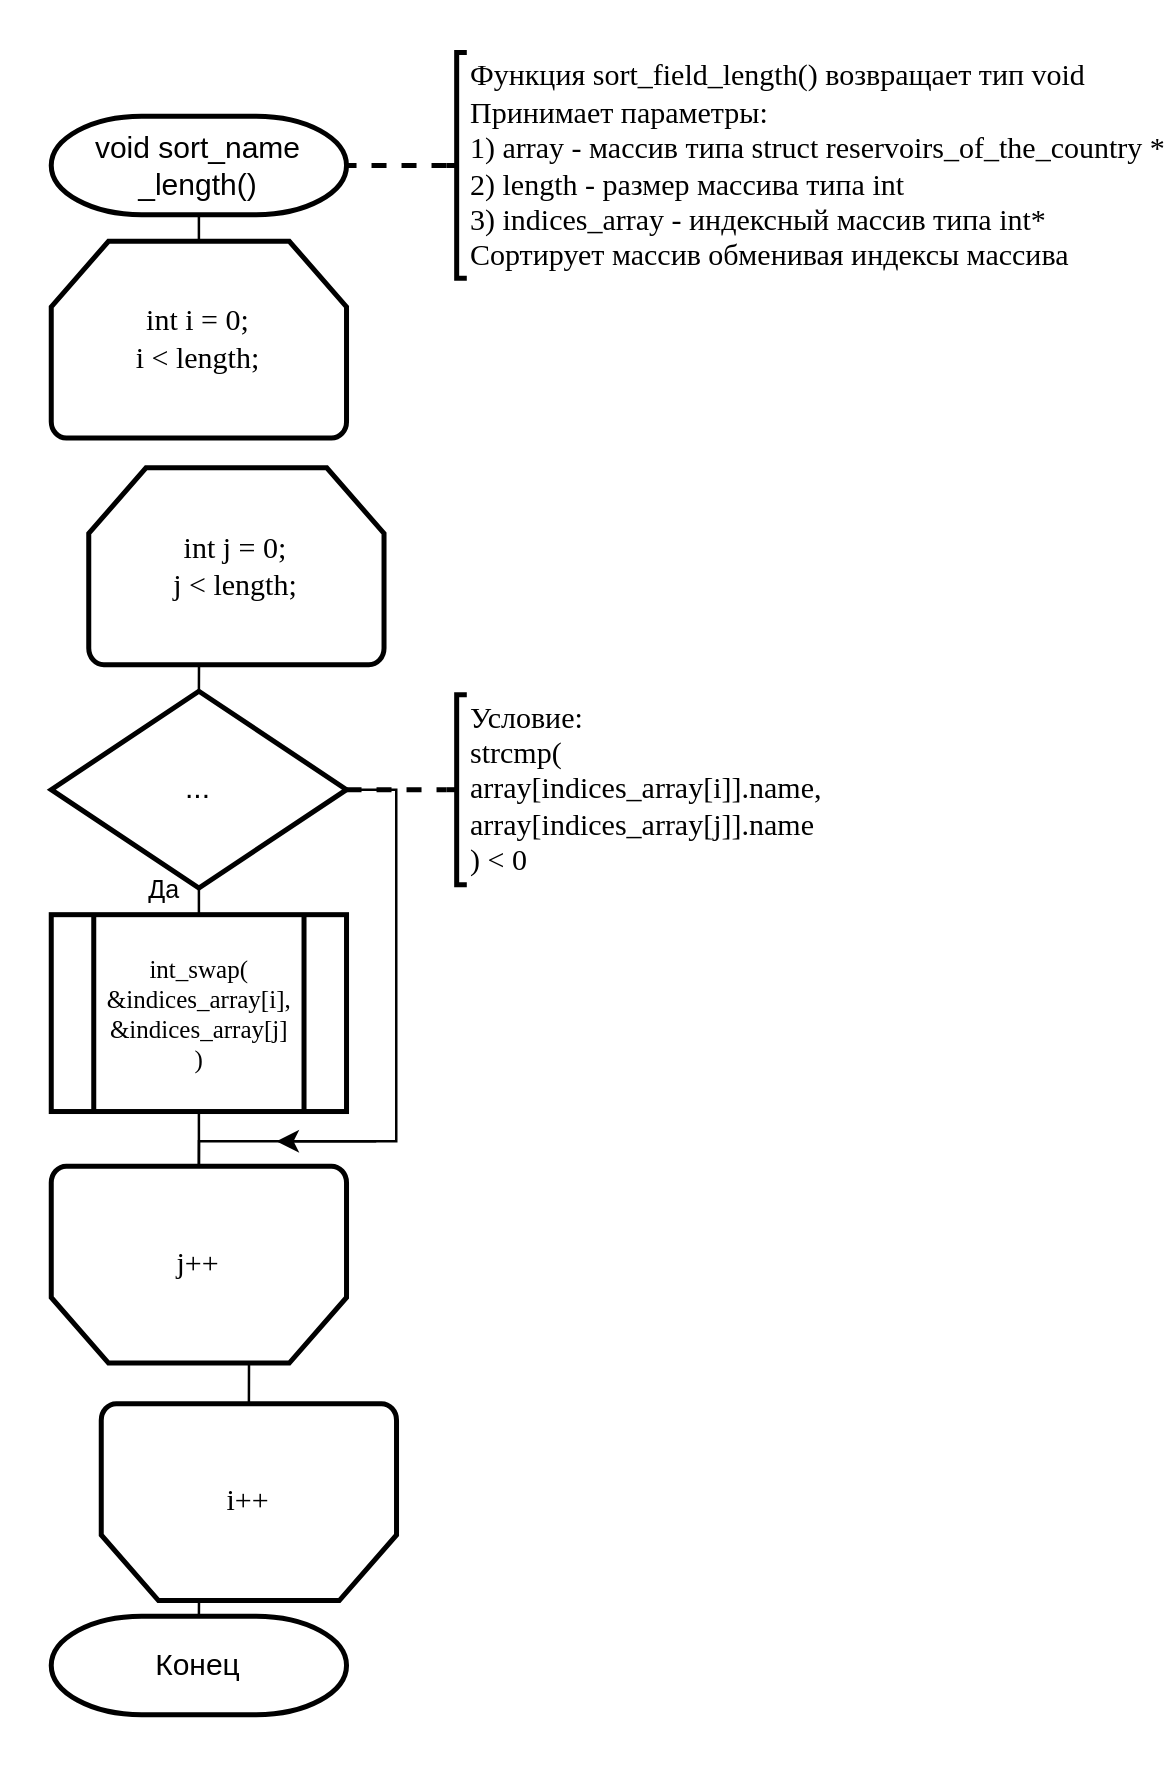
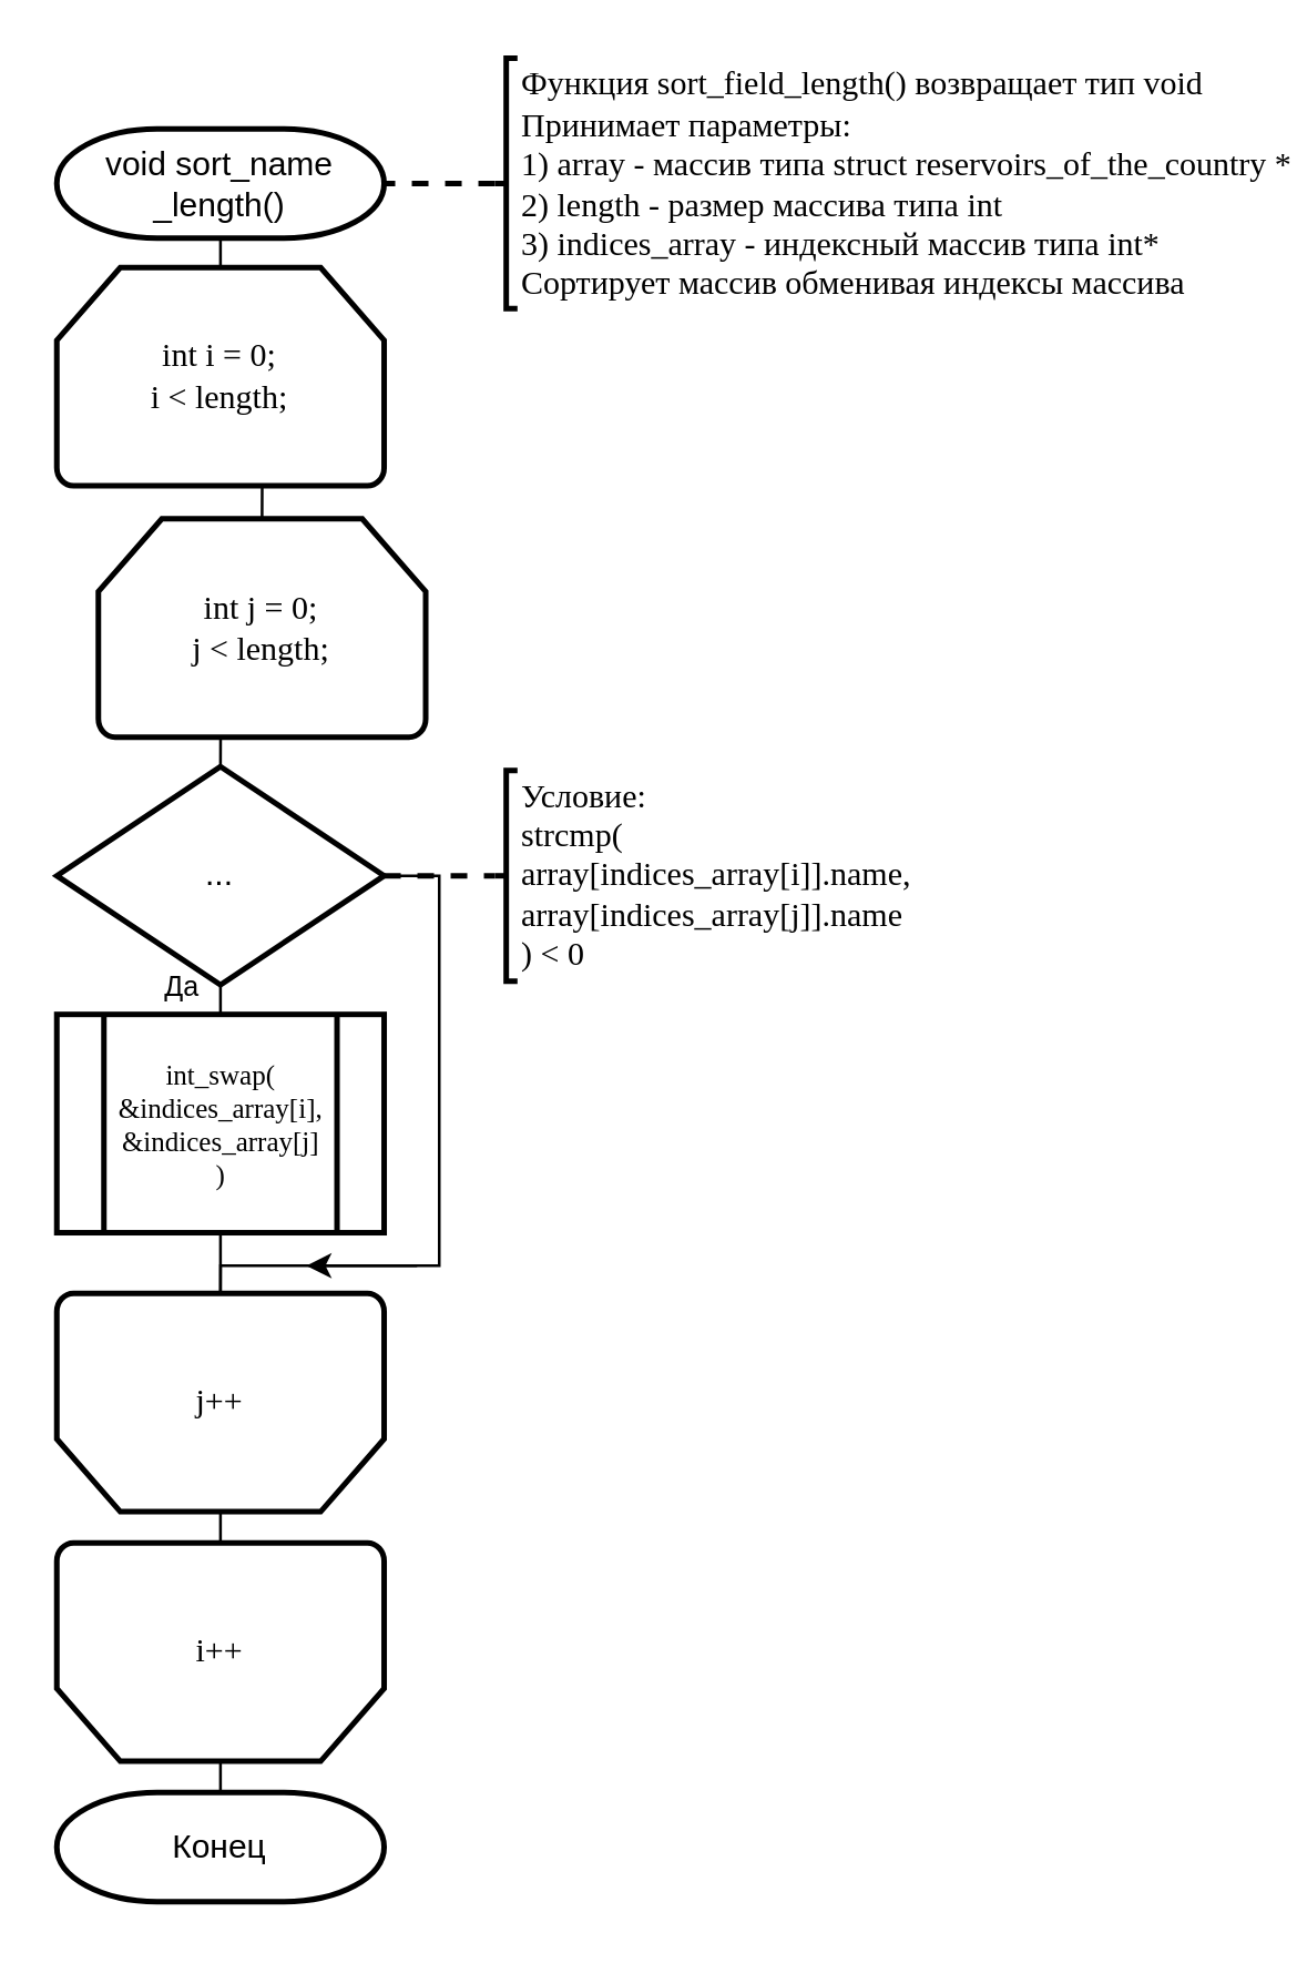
+ <mxCell id="4" style="edgeStyle=orthogonalEdgeStyle;rounded=0;orthogonalLoop=1;jettySize=auto;html=1;exitX=0.5;exitY=1;exitDx=0;exitDy=0;exitPerimeter=0;entryX=0.5;entryY=0;entryDx=0;entryDy=0;entryPerimeter=0;endArrow=none;endFill=0;strokeWidth=1;" parent="1" source="5" target="7" edge="1"><mxGeometry relative="1" as="geometry" /></mxCell>
- <mxCell id="11" value="i++" style="strokeWidth=2;html=1;shape=mxgraph.flowchart.loop_limit;whiteSpace=wrap;fontFamily=Times New Roman;flipV=1;" parent="1" vertex="1"><mxGeometry x="40" y="561" width="118.11" height="78.74" as="geometry" /></mxCell>
+ <mxCell id="11" value="i++" style="strokeWidth=2;html=1;shape=mxgraph.flowchart.loop_limit;whiteSpace=wrap;fontFamily=Times New Roman;flipV=1;" parent="1" vertex="1"><mxGeometry x="20" y="556" width="118.11" height="78.74" as="geometry" /></mxCell>
